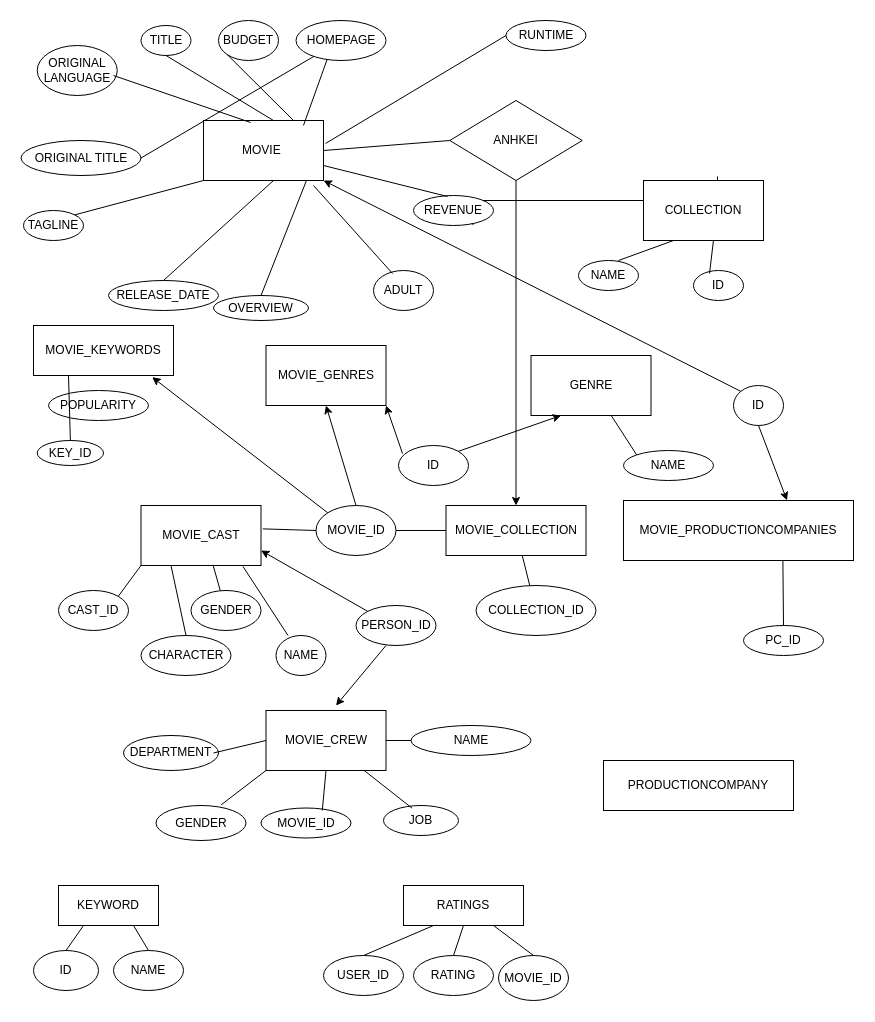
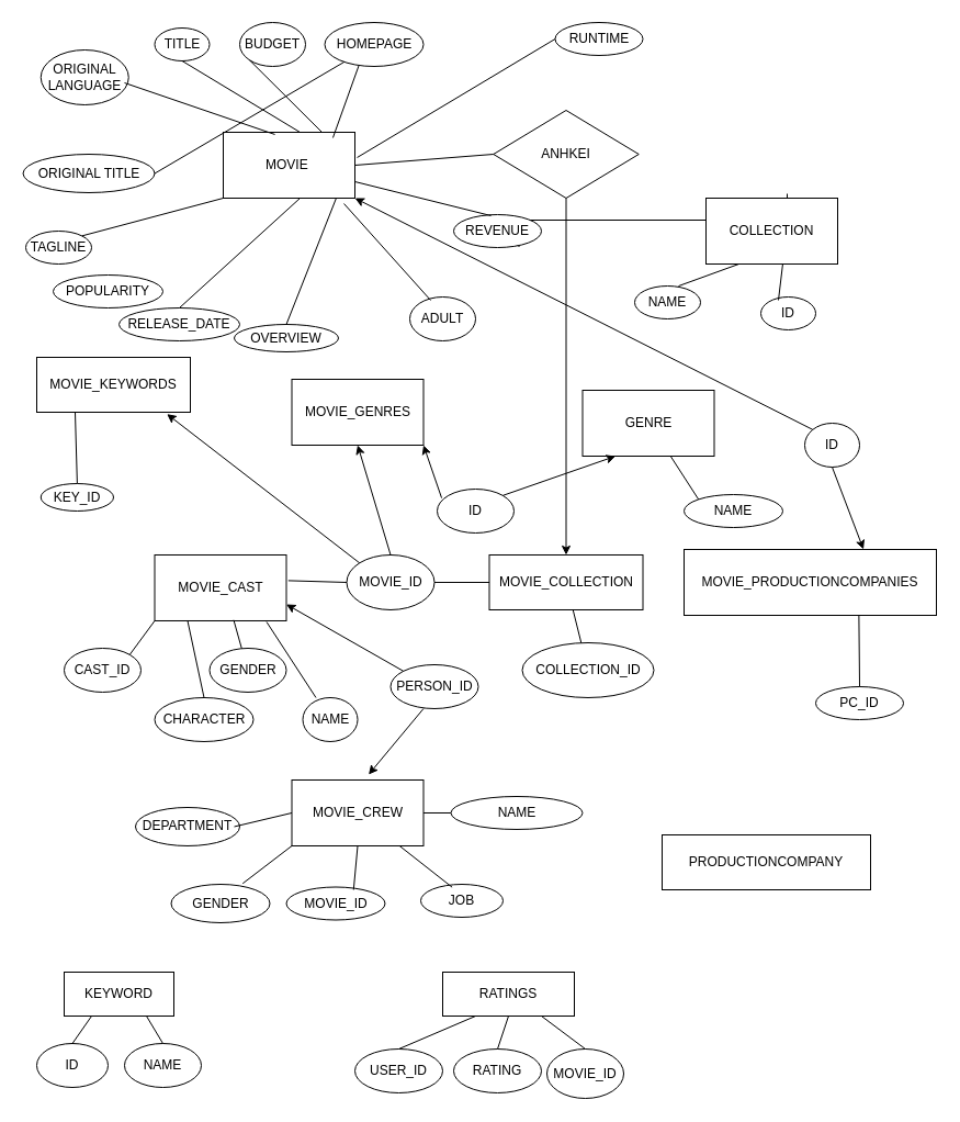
- <mxCell id="14" value="POPULARITY" style="ellipse;whiteSpace=wrap;html=1;" vertex="1" parent="1"><mxGeometry x="48" y="390" width="100" height="30" as="geometry" /></mxCell>
+ <mxCell id="14" value="POPULARITY" style="ellipse;whiteSpace=wrap;html=1;" vertex="1" parent="1"><mxGeometry x="48" y="250" width="100" height="30" as="geometry" /></mxCell>
